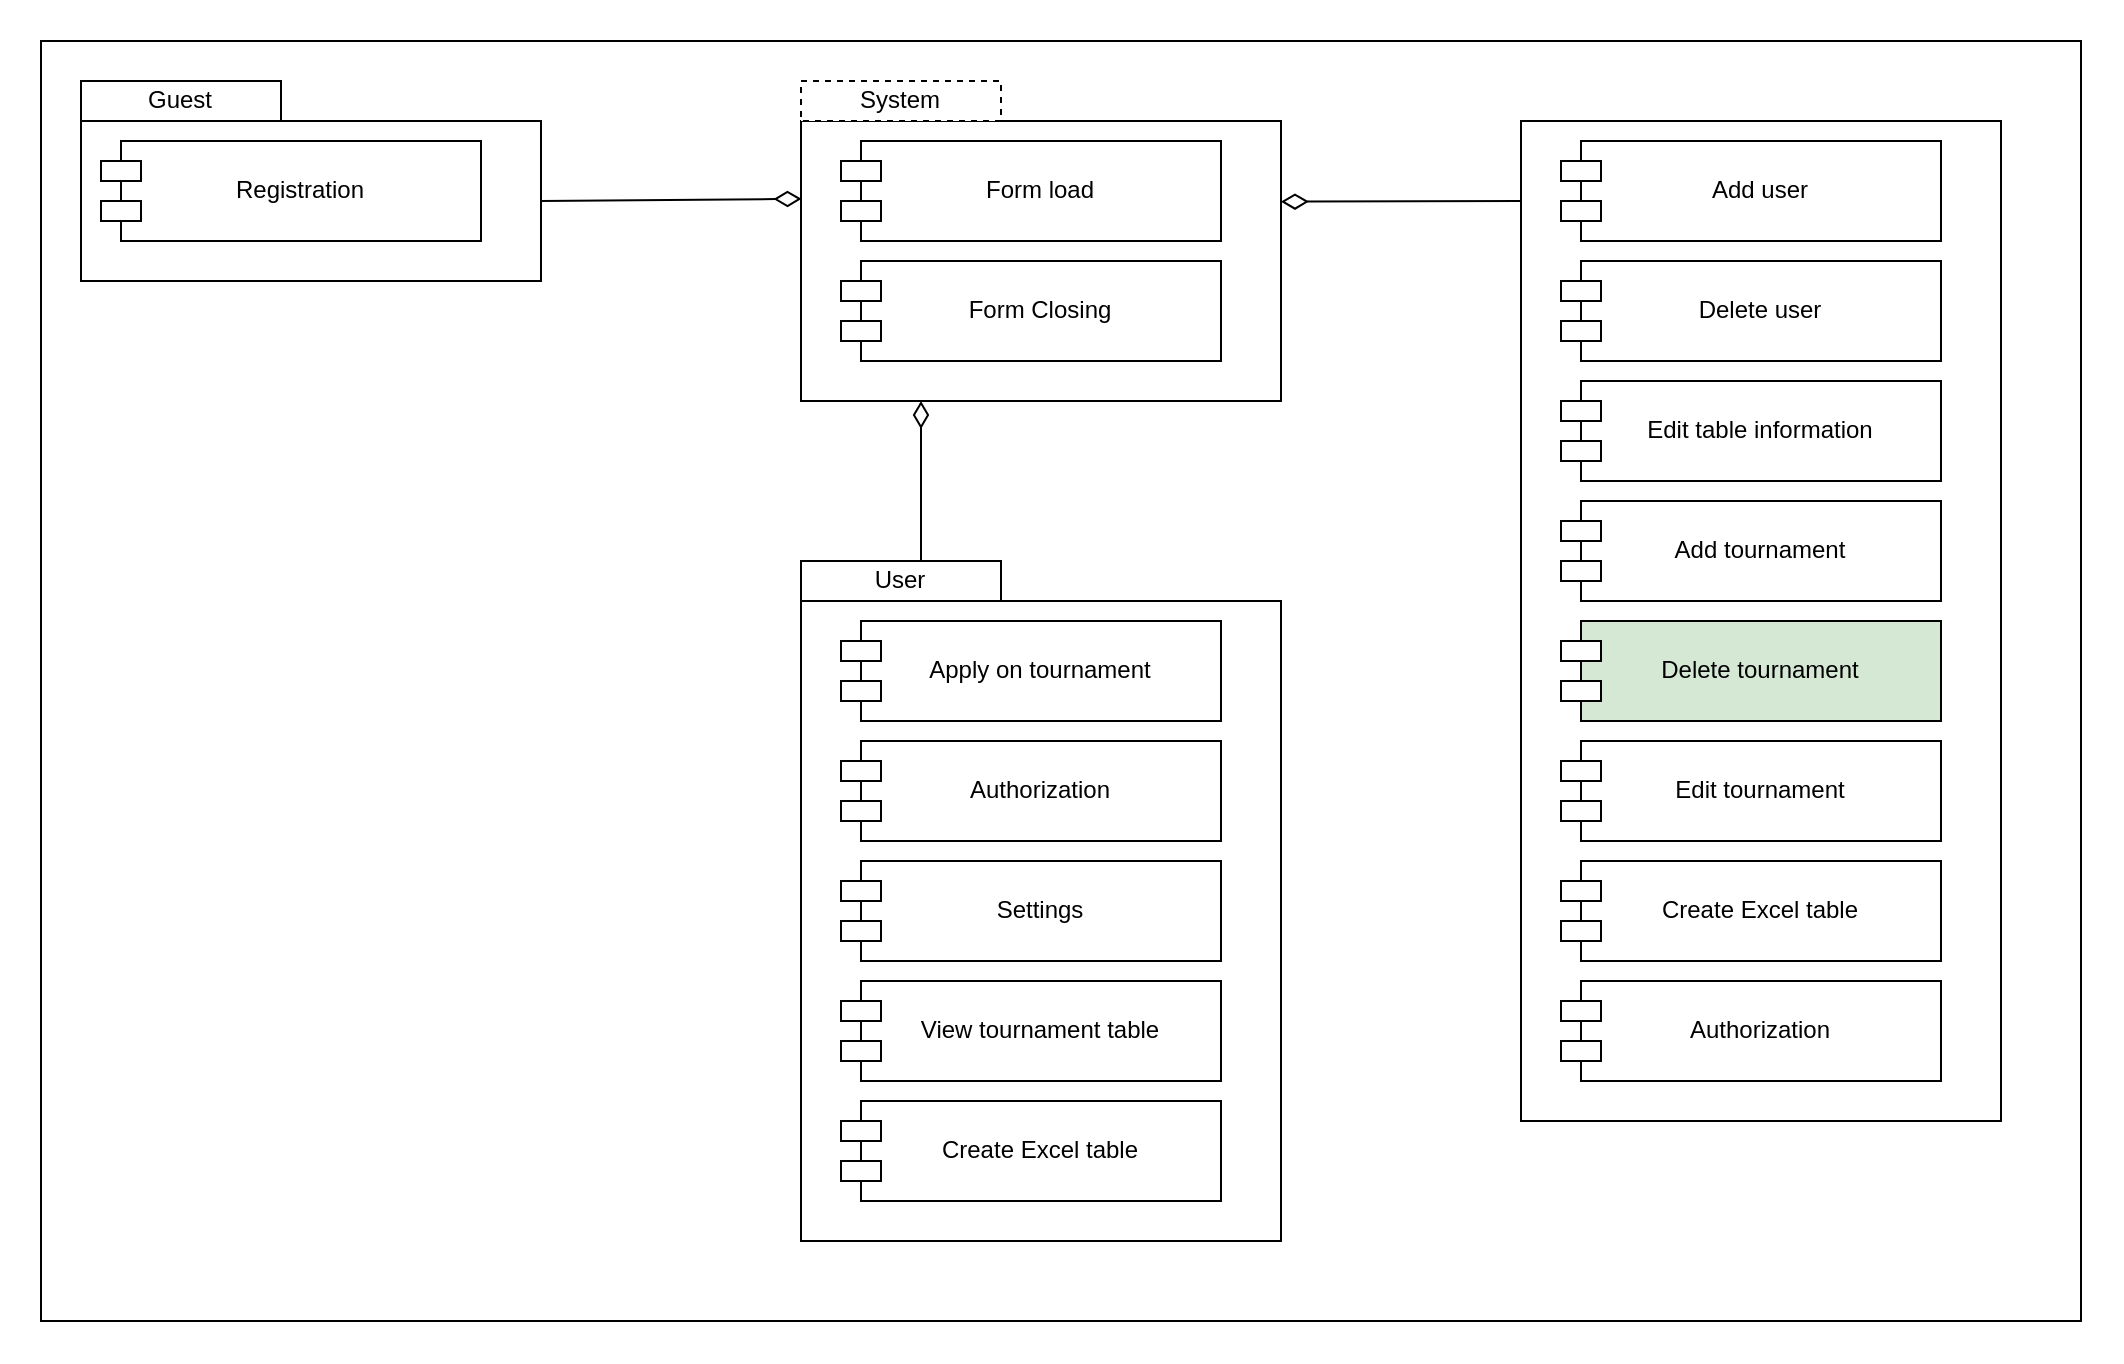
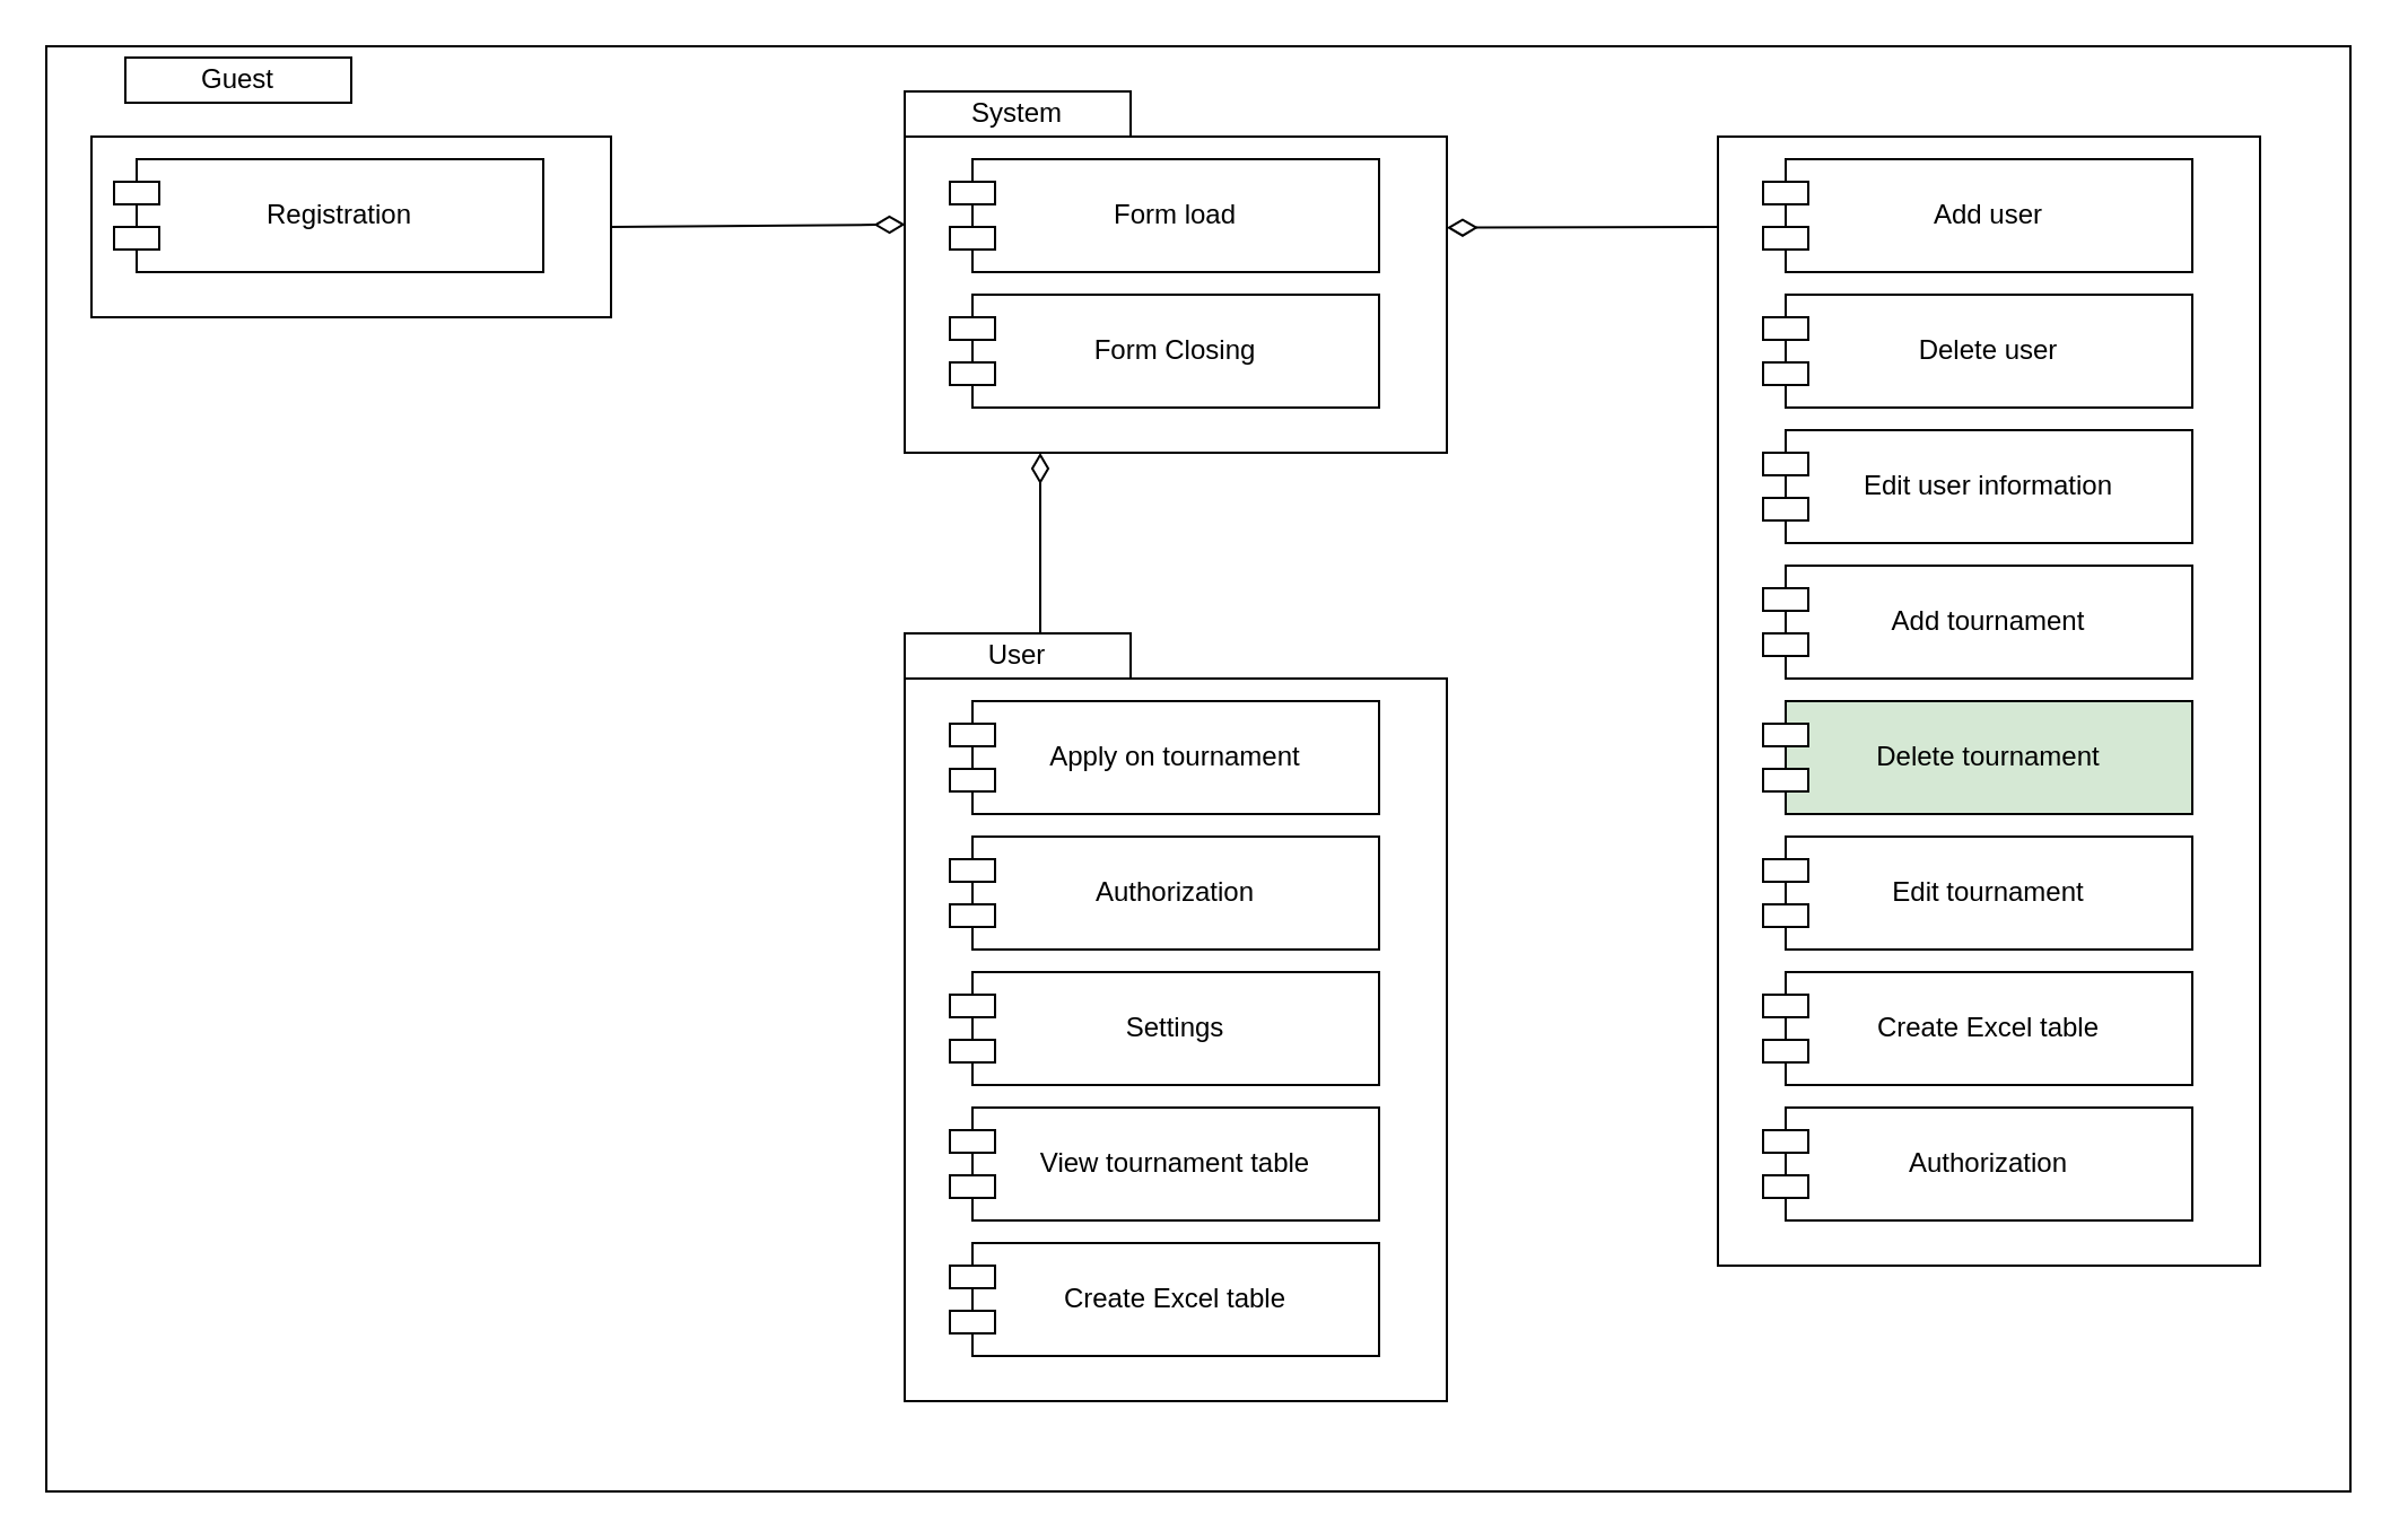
- <mxCell id="8" value="Guest" style="rounded=0;whiteSpace=wrap;html=1;" vertex="1" parent="1"><mxGeometry x="40" y="40" width="100" height="20" as="geometry" /></mxCell>
+ <mxCell id="8" value="Guest" style="rounded=0;whiteSpace=wrap;html=1;" vertex="1" parent="1"><mxGeometry x="55" y="25" width="100" height="20" as="geometry" /></mxCell>
- <mxCell id="9" value="System" style="rounded=0;whiteSpace=wrap;html=1;dashed=1;" vertex="1" parent="1"><mxGeometry x="400" y="40" width="100" height="20" as="geometry" /></mxCell>
+ <mxCell id="9" value="System" style="rounded=0;whiteSpace=wrap;html=1;" vertex="1" parent="1"><mxGeometry x="400" y="40" width="100" height="20" as="geometry" /></mxCell>
- <mxCell id="31" value="Edit table information" style="rounded=0;whiteSpace=wrap;html=1;" vertex="1" parent="30"><mxGeometry x="10" width="180" height="50" as="geometry" /></mxCell>
+ <mxCell id="31" value="Edit user information" style="rounded=0;whiteSpace=wrap;html=1;" vertex="1" parent="30"><mxGeometry x="10" width="180" height="50" as="geometry" /></mxCell>
